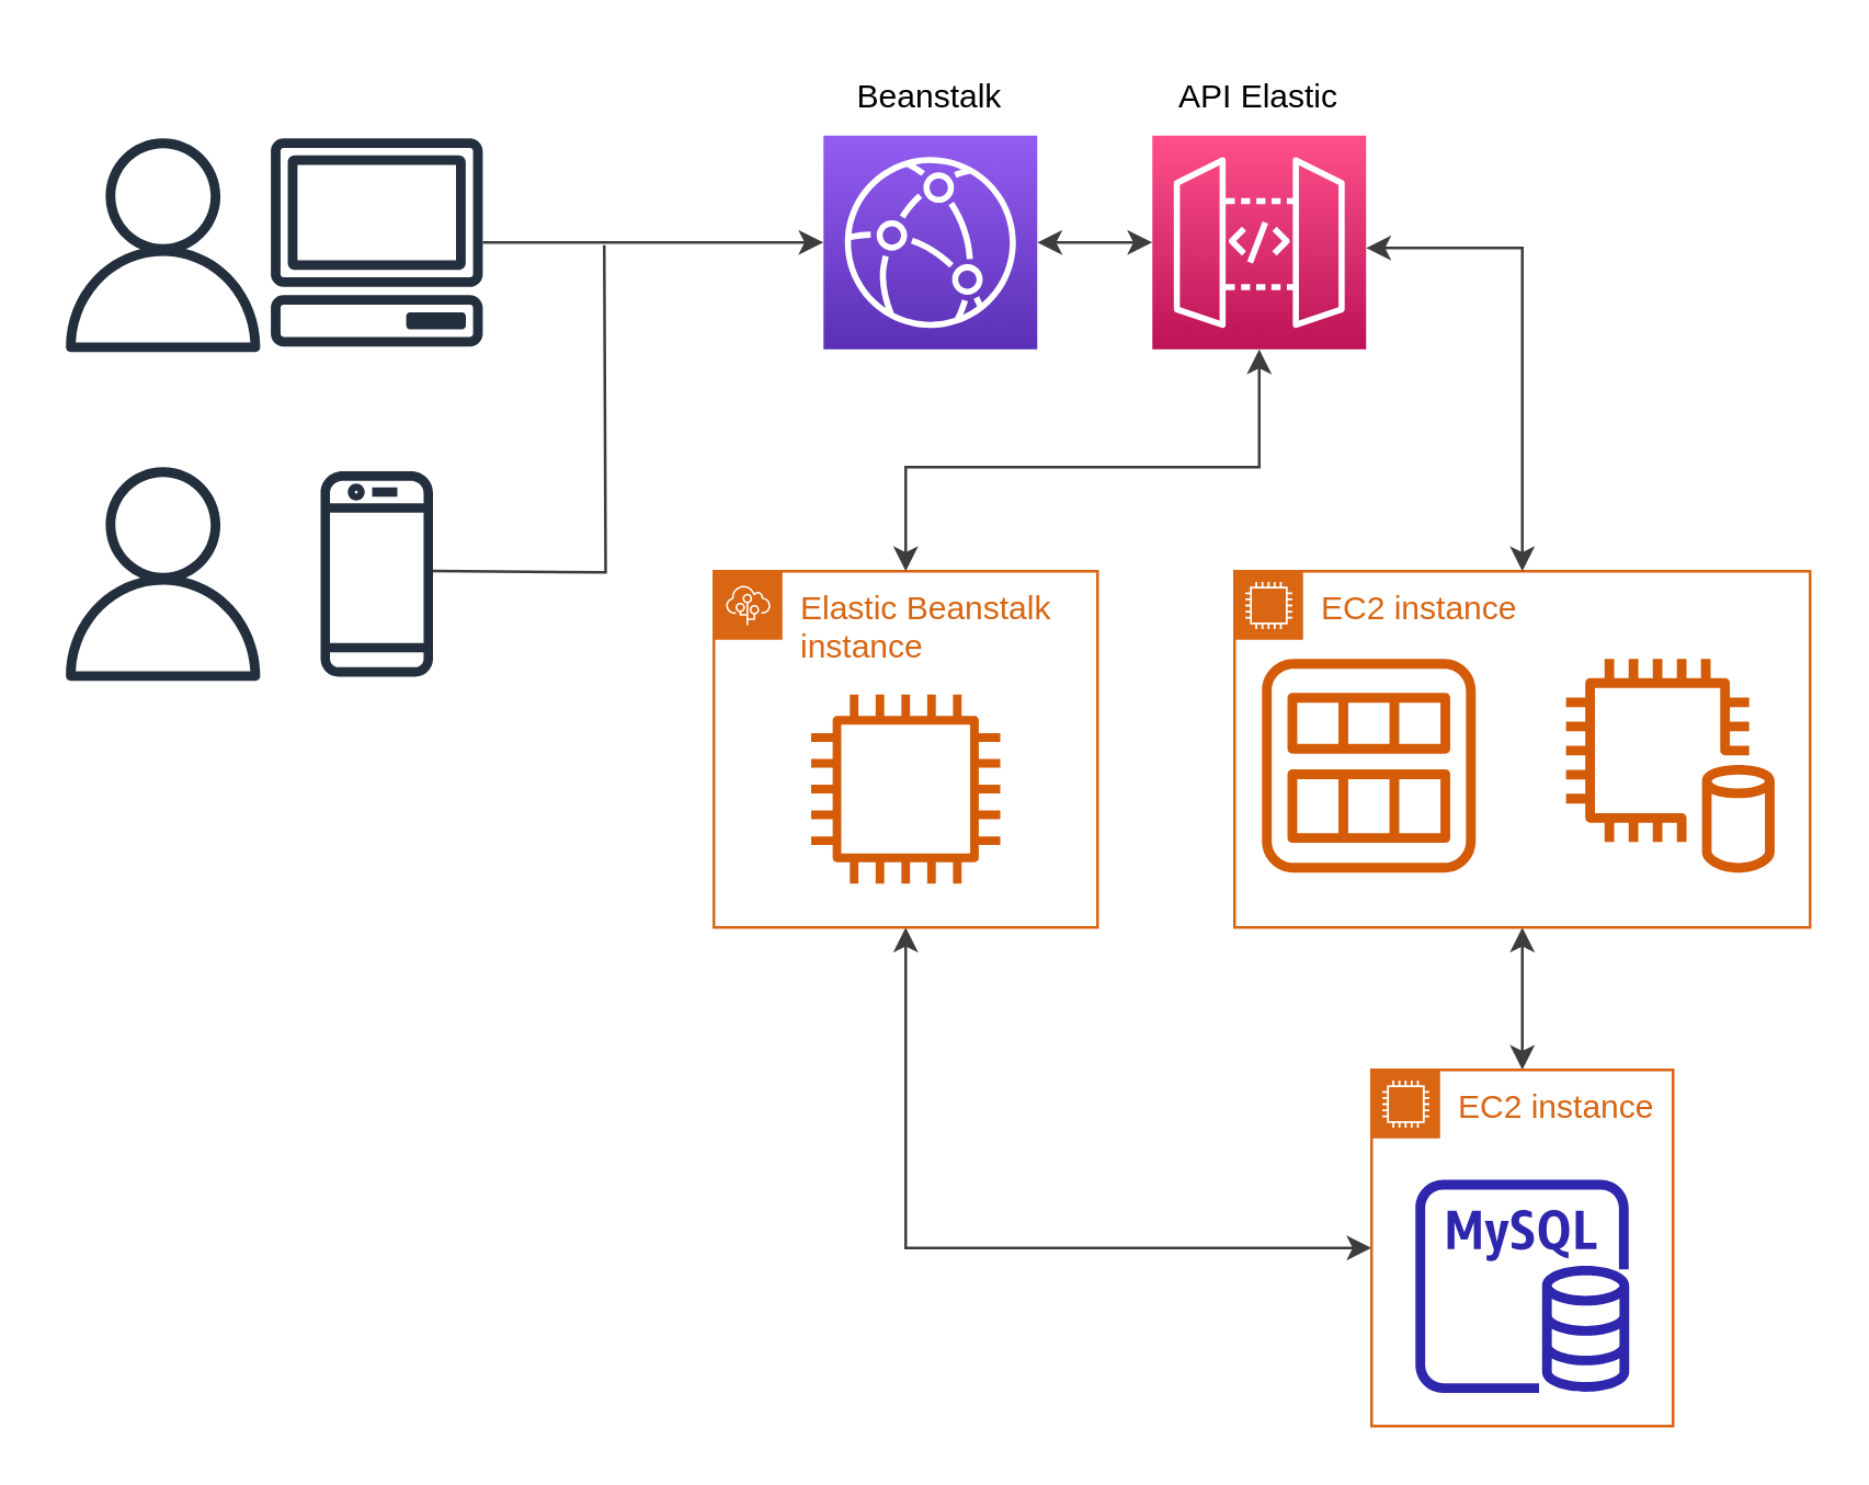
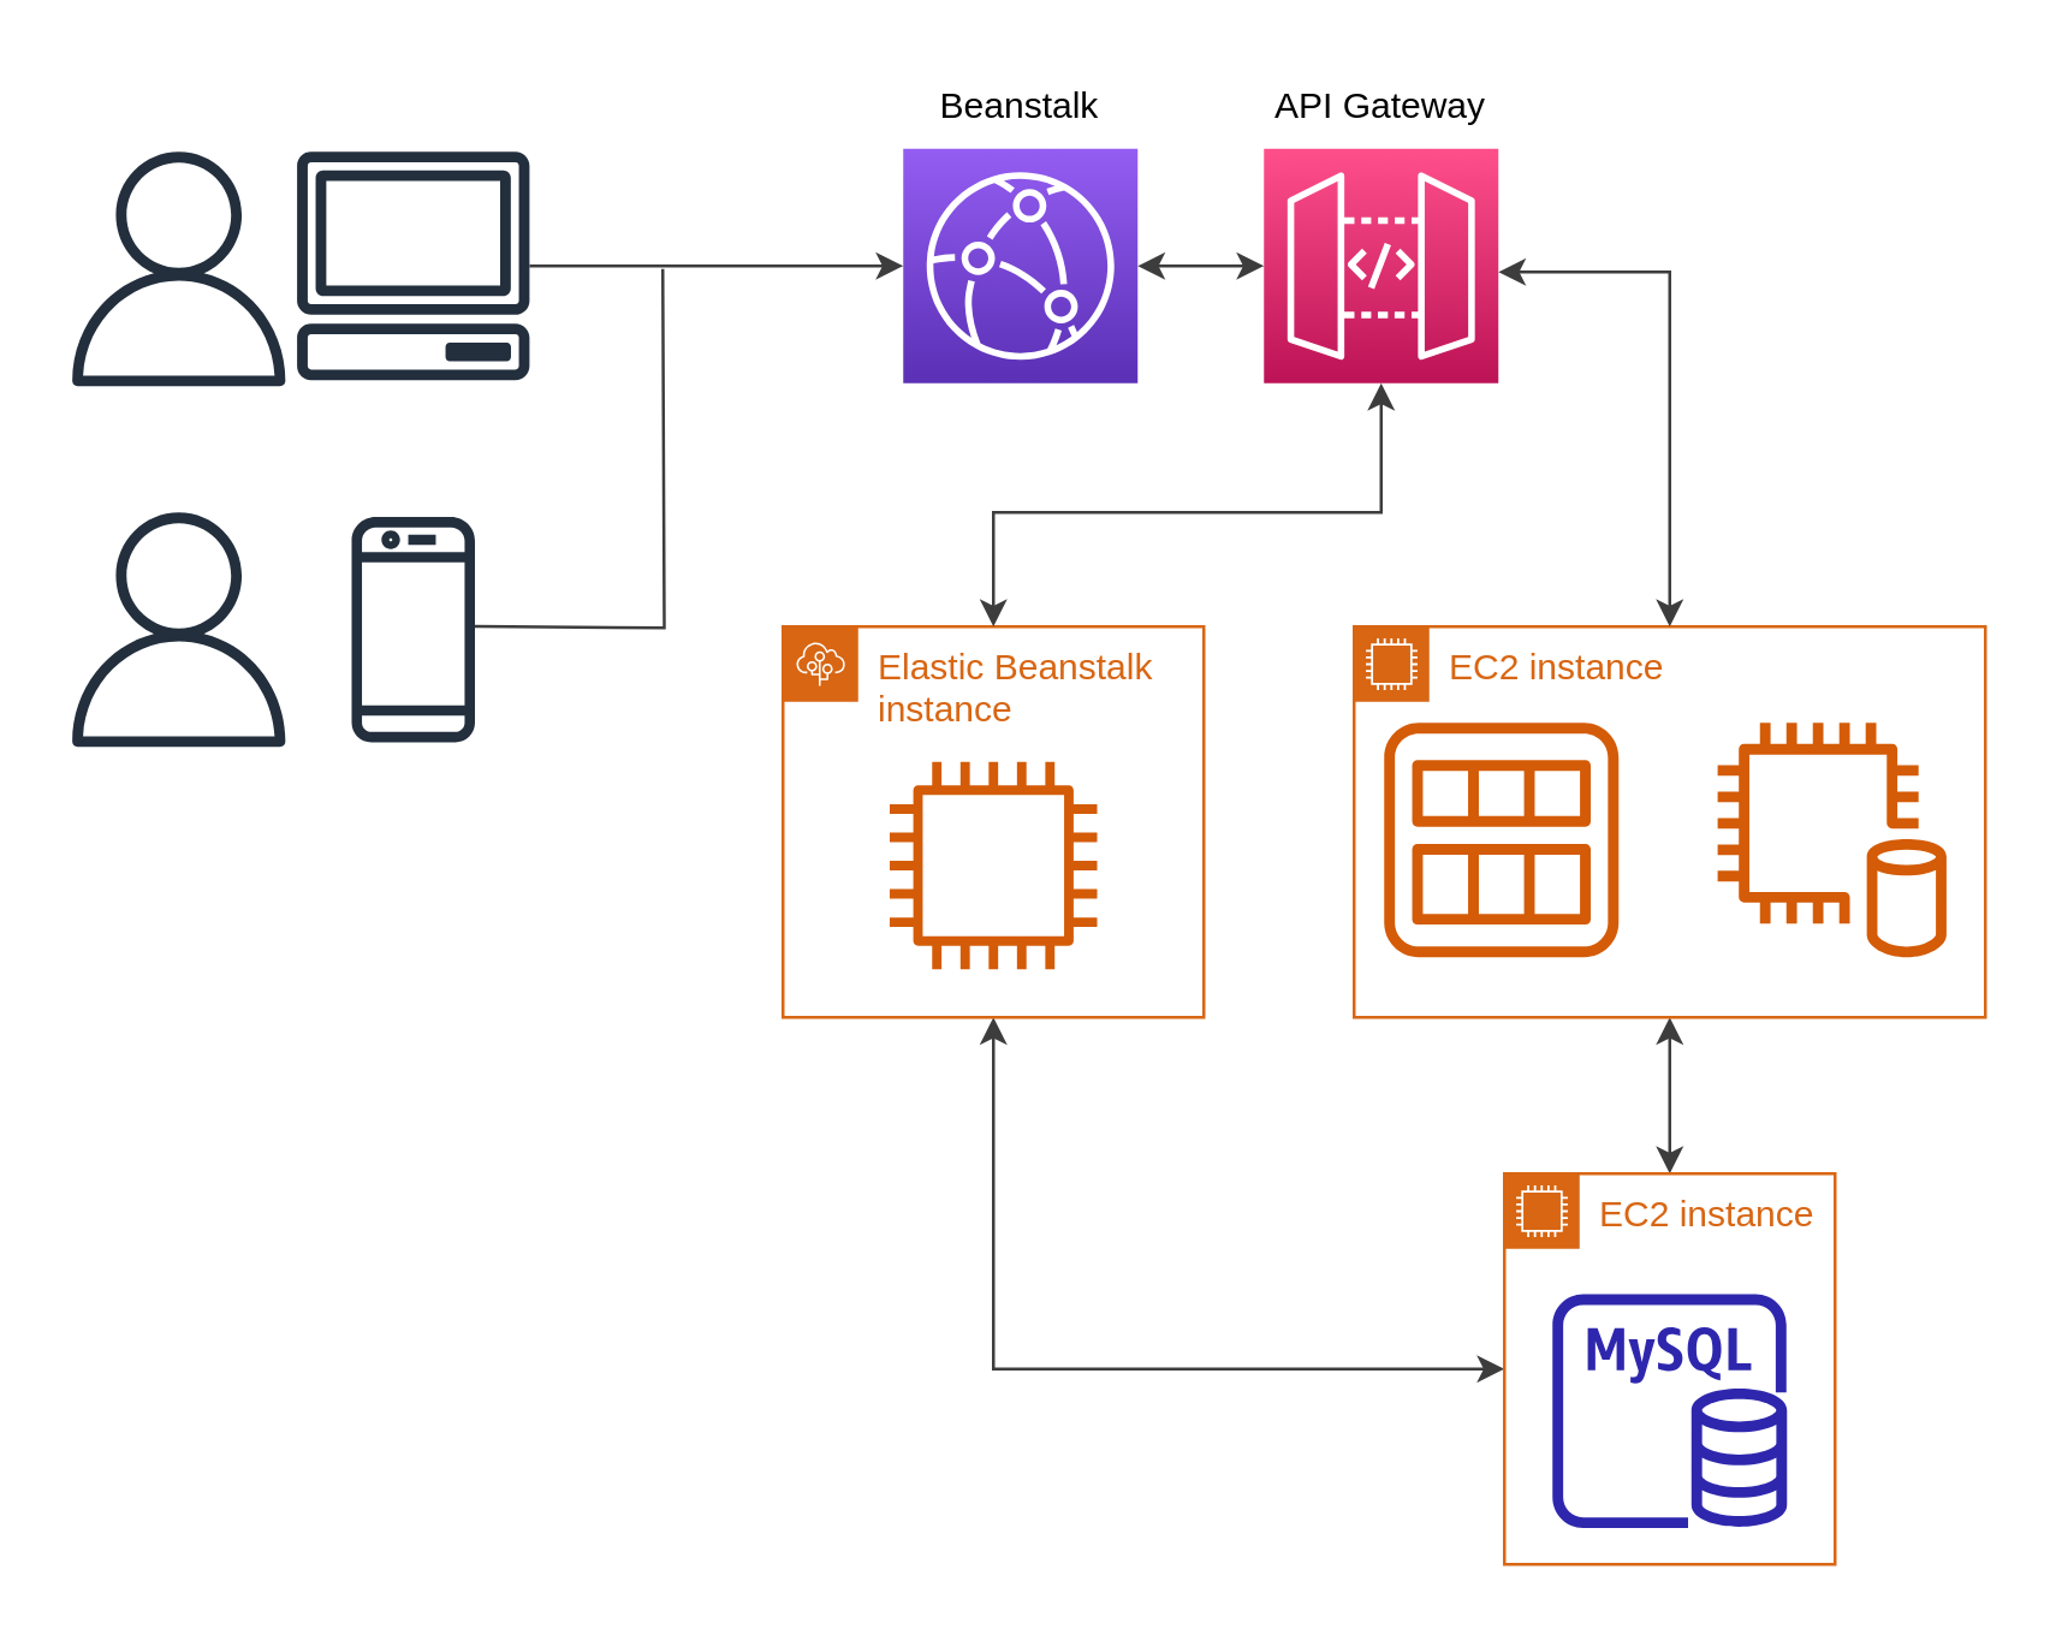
- <mxCell id="23" value="API Elastic" style="text;html=1;strokeColor=none;fillColor=none;align=center;verticalAlign=middle;whiteSpace=wrap;rounded=0;" vertex="1" parent="1"><mxGeometry x="419" y="20" width="80" height="30" as="geometry" /></mxCell>
+ <mxCell id="23" value="API Gateway" style="text;html=1;strokeColor=none;fillColor=none;align=center;verticalAlign=middle;whiteSpace=wrap;rounded=0;" vertex="1" parent="1"><mxGeometry x="419" y="20" width="80" height="30" as="geometry" /></mxCell>
